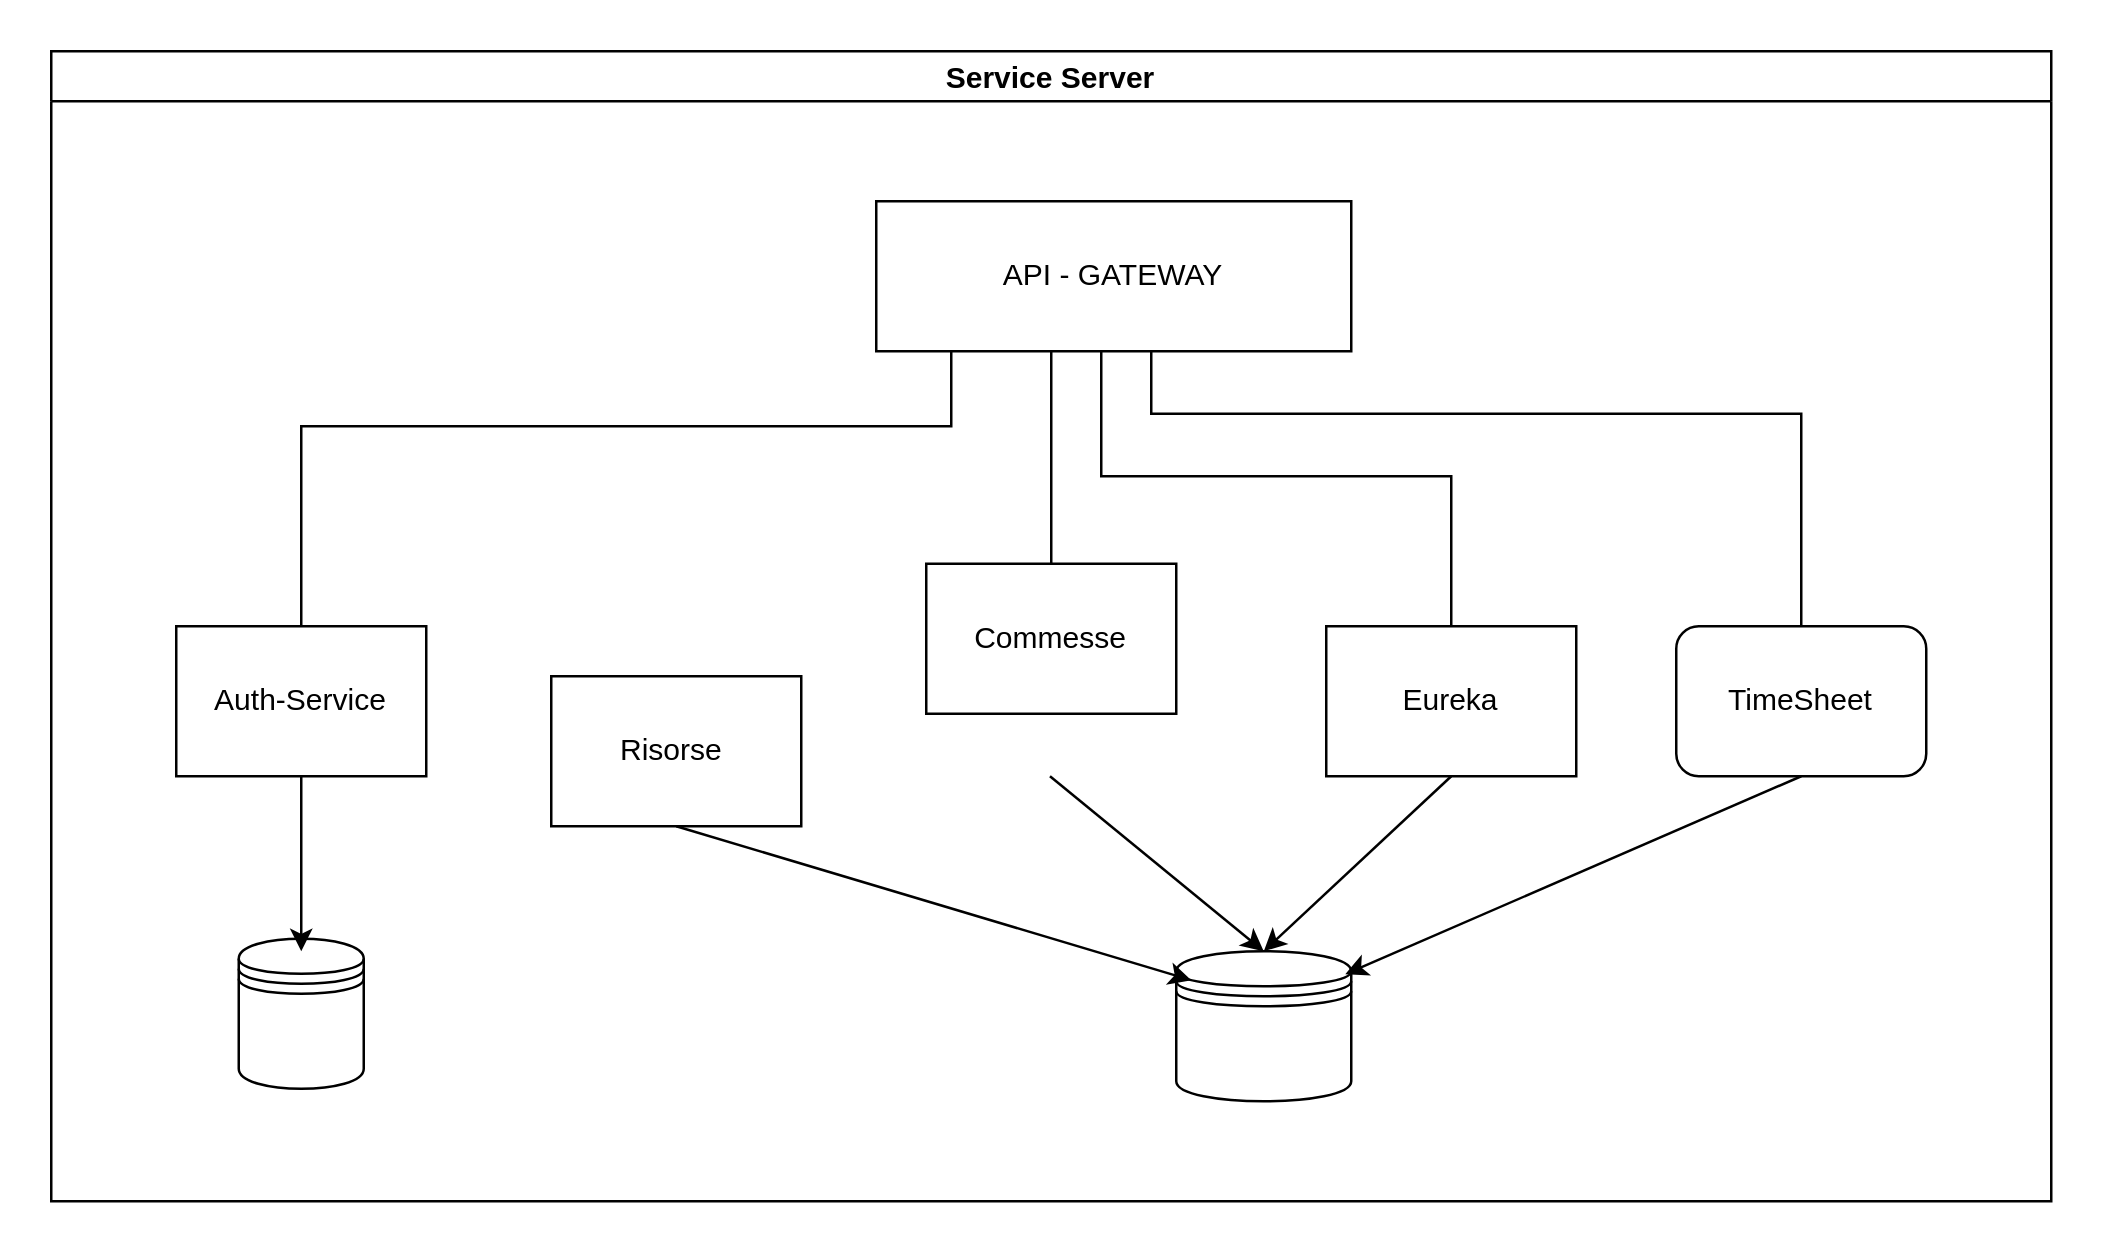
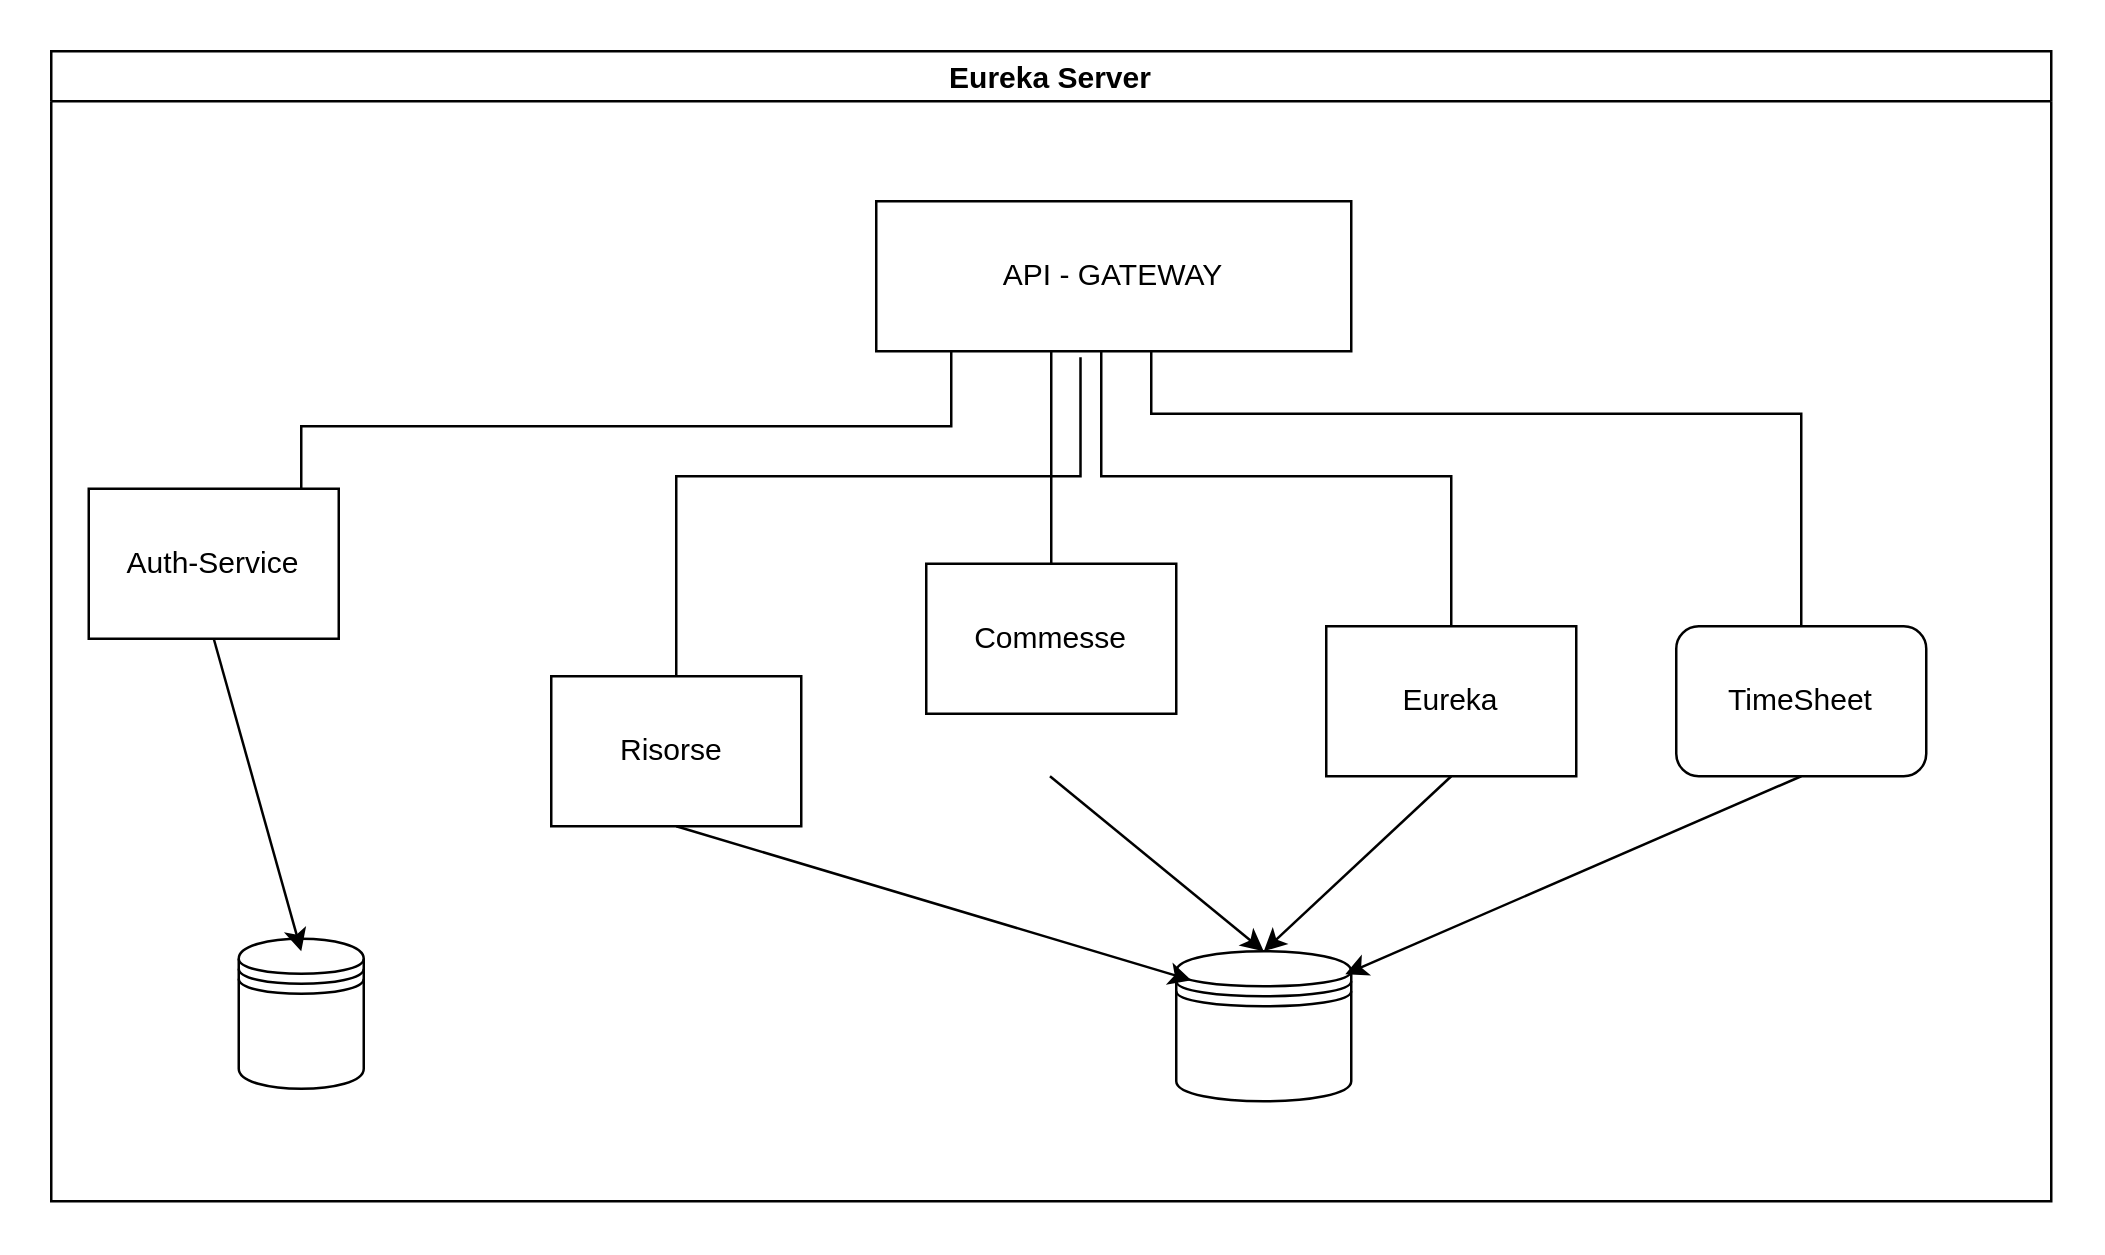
- <mxCell id="2" value="Service Server" style="swimlane;startSize=20;horizontal=1;containerType=tree;newEdgeStyle={&quot;edgeStyle&quot;:&quot;elbowEdgeStyle&quot;,&quot;startArrow&quot;:&quot;none&quot;,&quot;endArrow&quot;:&quot;none&quot;};" parent="1" vertex="1"><mxGeometry x="20" y="20" width="800" height="460" as="geometry" /></mxCell>
+ <mxCell id="2" value="Eureka Server" style="swimlane;startSize=20;horizontal=1;containerType=tree;newEdgeStyle={&quot;edgeStyle&quot;:&quot;elbowEdgeStyle&quot;,&quot;startArrow&quot;:&quot;none&quot;,&quot;endArrow&quot;:&quot;none&quot;};" parent="1" vertex="1"><mxGeometry x="20" y="20" width="800" height="460" as="geometry" /></mxCell>
+ <mxCell id="9" value="" style="edgeStyle=elbowEdgeStyle;elbow=vertical;sourcePerimeterSpacing=0;targetPerimeterSpacing=0;startArrow=none;endArrow=none;rounded=0;curved=0;exitX=0.43;exitY=1.04;exitDx=0;exitDy=0;exitPerimeter=0;entryX=0.5;entryY=0;entryDx=0;entryDy=0;" parent="2" source="5" target="8" edge="1"><mxGeometry relative="1" as="geometry"><mxPoint x="280" y="210" as="sourcePoint" /><mxPoint x="250" y="230" as="targetPoint" /><Array as="points"><mxPoint x="382" y="170" /></Array></mxGeometry></mxCell>
- <mxCell id="6" value="Auth-Service" style="whiteSpace=wrap;html=1;align=center;verticalAlign=middle;treeFolding=1;treeMoving=1;newEdgeStyle={&quot;edgeStyle&quot;:&quot;elbowEdgeStyle&quot;,&quot;startArrow&quot;:&quot;none&quot;,&quot;endArrow&quot;:&quot;none&quot;};" parent="2" vertex="1"><mxGeometry x="50" y="230" width="100" height="60" as="geometry" /></mxCell>
+ <mxCell id="6" value="Auth-Service" style="whiteSpace=wrap;html=1;align=center;verticalAlign=middle;treeFolding=1;treeMoving=1;newEdgeStyle={&quot;edgeStyle&quot;:&quot;elbowEdgeStyle&quot;,&quot;startArrow&quot;:&quot;none&quot;,&quot;endArrow&quot;:&quot;none&quot;};" parent="2" vertex="1"><mxGeometry x="15" y="175" width="100" height="60" as="geometry" /></mxCell>
